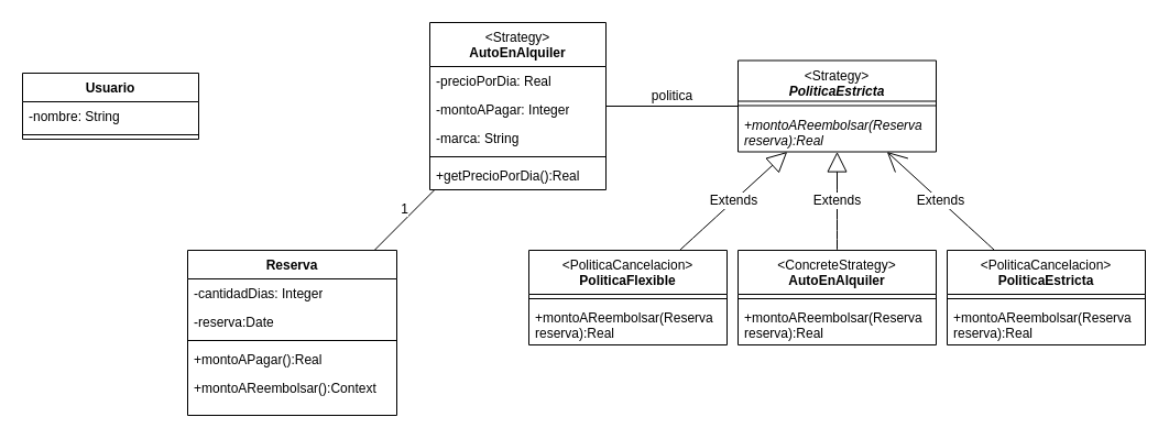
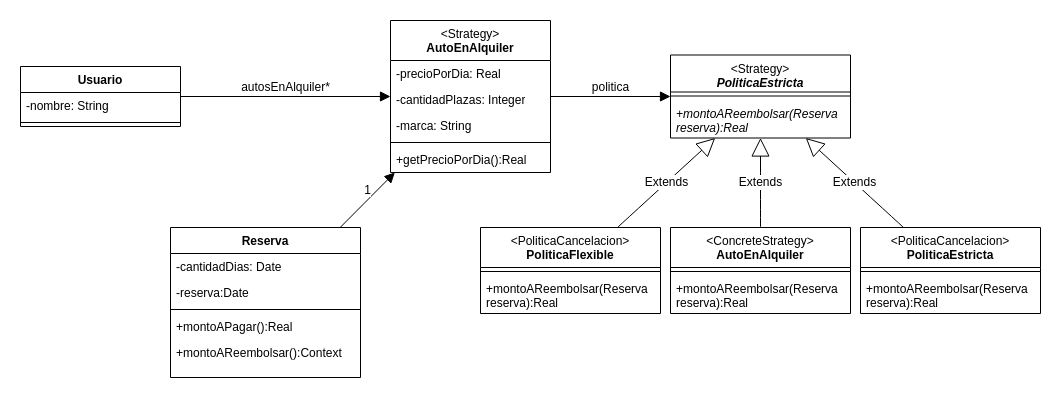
+ <mxCell id="18" value="autosEnAlquiler*" style="html=1;verticalAlign=bottom;endArrow=block;curved=0;rounded=0;fontSize=12;startSize=8;endSize=8;" edge="1" parent="1" source="2" target="5"><mxGeometry width="80" relative="1" as="geometry"><mxPoint x="240" y="87" as="sourcePoint" /><mxPoint x="320" y="87" as="targetPoint" /><mxPoint as="offset" /></mxGeometry></mxCell>
- <mxCell id="31" value="politica" style="html=1;verticalAlign=bottom;endArrow=none;curved=0;rounded=0;fontSize=12;startSize=8;endSize=8;" edge="1" parent="1" source="5" target="19"><mxGeometry width="80" relative="1" as="geometry"><mxPoint x="290" y="347" as="sourcePoint" /><mxPoint x="370" y="347" as="targetPoint" /></mxGeometry></mxCell>
+ <mxCell id="31" value="politica" style="html=1;verticalAlign=bottom;endArrow=block;curved=0;rounded=0;fontSize=12;startSize=8;endSize=8;" edge="1" parent="1" source="5" target="19"><mxGeometry width="80" relative="1" as="geometry"><mxPoint x="290" y="347" as="sourcePoint" /><mxPoint x="370" y="347" as="targetPoint" /></mxGeometry></mxCell>
- <mxCell id="7" value="-montoAPagar: Integer" style="text;strokeColor=none;fillColor=none;align=left;verticalAlign=top;spacingLeft=4;spacingRight=4;overflow=hidden;rotatable=0;points=[[0,0.5],[1,0.5]];portConstraint=eastwest;whiteSpace=wrap;html=1;" vertex="1" parent="5"><mxGeometry y="66" width="160" height="26" as="geometry" /></mxCell>
+ <mxCell id="7" value="-cantidadPlazas: Integer" style="text;strokeColor=none;fillColor=none;align=left;verticalAlign=top;spacingLeft=4;spacingRight=4;overflow=hidden;rotatable=0;points=[[0,0.5],[1,0.5]];portConstraint=eastwest;whiteSpace=wrap;html=1;" vertex="1" parent="5"><mxGeometry y="66" width="160" height="26" as="geometry" /></mxCell>
- <mxCell id="34" value="Extends" style="endArrow=open;endSize=16;endFill=0;html=1;rounded=0;fontSize=12;curved=1;" edge="1" parent="1" source="28" target="19"><mxGeometry width="160" relative="1" as="geometry"><mxPoint x="760" y="237" as="sourcePoint" /><mxPoint x="760" y="136" as="targetPoint" /></mxGeometry></mxCell>
+ <mxCell id="34" value="Extends" style="endArrow=block;endSize=16;endFill=0;html=1;rounded=0;fontSize=12;curved=1;" edge="1" parent="1" source="28" target="19"><mxGeometry width="160" relative="1" as="geometry"><mxPoint x="760" y="237" as="sourcePoint" /><mxPoint x="760" y="136" as="targetPoint" /></mxGeometry></mxCell>
- <mxCell id="17" value="1" style="html=1;verticalAlign=bottom;endArrow=none;curved=0;rounded=0;fontSize=12;startSize=8;endSize=8;" edge="1" parent="1" source="11" target="5"><mxGeometry width="80" relative="1" as="geometry"><mxPoint x="240" y="87" as="sourcePoint" /><mxPoint x="320" y="87" as="targetPoint" /></mxGeometry></mxCell>
+ <mxCell id="17" value="1" style="html=1;verticalAlign=bottom;endArrow=block;curved=0;rounded=0;fontSize=12;startSize=8;endSize=8;" edge="1" parent="1" source="11" target="5"><mxGeometry width="80" relative="1" as="geometry"><mxPoint x="240" y="87" as="sourcePoint" /><mxPoint x="320" y="87" as="targetPoint" /></mxGeometry></mxCell>
- <mxCell id="12" value="-cantidadDias: Integer" style="text;strokeColor=none;fillColor=none;align=left;verticalAlign=top;spacingLeft=4;spacingRight=4;overflow=hidden;rotatable=0;points=[[0,0.5],[1,0.5]];portConstraint=eastwest;whiteSpace=wrap;html=1;" vertex="1" parent="11"><mxGeometry y="26" width="190" height="26" as="geometry" /></mxCell>
+ <mxCell id="12" value="-cantidadDias: Date" style="text;strokeColor=none;fillColor=none;align=left;verticalAlign=top;spacingLeft=4;spacingRight=4;overflow=hidden;rotatable=0;points=[[0,0.5],[1,0.5]];portConstraint=eastwest;whiteSpace=wrap;html=1;" vertex="1" parent="11"><mxGeometry y="26" width="190" height="26" as="geometry" /></mxCell>
